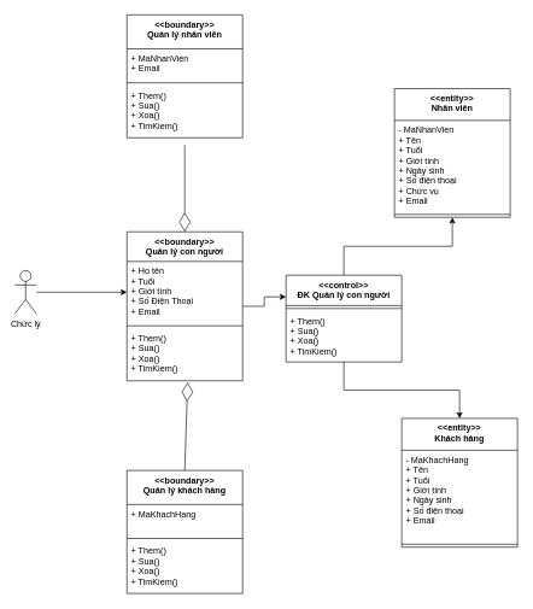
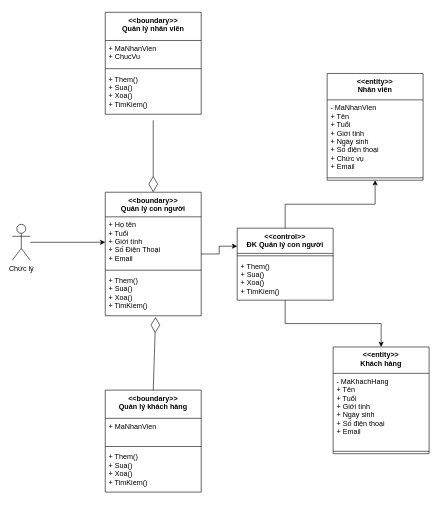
- <mxCell id="10" value="+ MaNhanVien&#10;+ Email&#10;" style="text;strokeColor=none;fillColor=none;align=left;verticalAlign=top;spacingLeft=4;spacingRight=4;overflow=hidden;rotatable=0;points=[[0,0.5],[1,0.5]];portConstraint=eastwest;" vertex="1" parent="9"><mxGeometry y="47" width="160" height="43" as="geometry" /></mxCell>
+ <mxCell id="10" value="+ MaNhanVien&#10;+ ChucVu&#10;" style="text;strokeColor=none;fillColor=none;align=left;verticalAlign=top;spacingLeft=4;spacingRight=4;overflow=hidden;rotatable=0;points=[[0,0.5],[1,0.5]];portConstraint=eastwest;" vertex="1" parent="9"><mxGeometry y="47" width="160" height="43" as="geometry" /></mxCell>
- <mxCell id="14" value="+ MaKhachHang&#10;&#10;" style="text;strokeColor=none;fillColor=none;align=left;verticalAlign=top;spacingLeft=4;spacingRight=4;overflow=hidden;rotatable=0;points=[[0,0.5],[1,0.5]];portConstraint=eastwest;" vertex="1" parent="13"><mxGeometry y="47" width="160" height="43" as="geometry" /></mxCell>
+ <mxCell id="14" value="+ MaNhanVien&#10;&#10;" style="text;strokeColor=none;fillColor=none;align=left;verticalAlign=top;spacingLeft=4;spacingRight=4;overflow=hidden;rotatable=0;points=[[0,0.5],[1,0.5]];portConstraint=eastwest;" vertex="1" parent="13"><mxGeometry y="47" width="160" height="43" as="geometry" /></mxCell>
